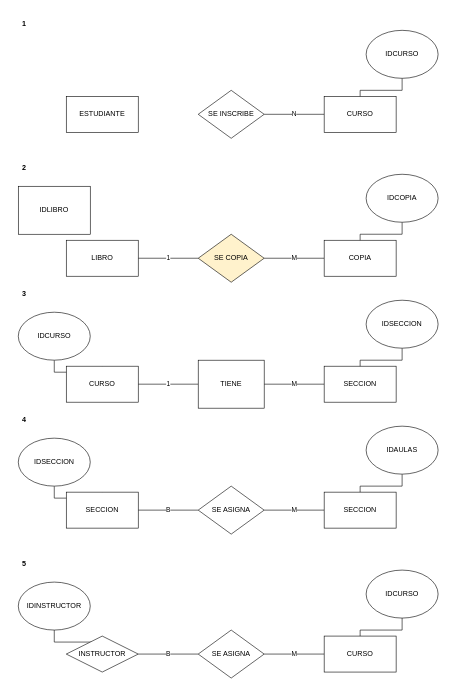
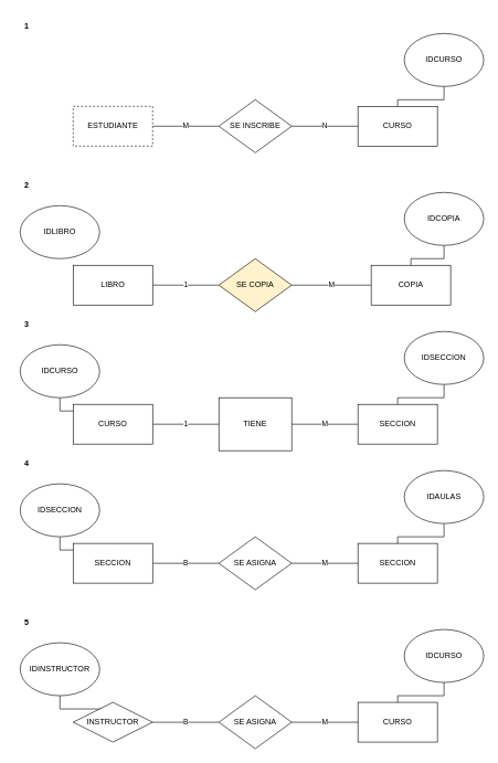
- <mxCell id="3" value="ESTUDIANTE" style="rounded=0;whiteSpace=wrap;html=1;" vertex="1" parent="1"><mxGeometry x="110" y="160" width="120" height="60" as="geometry" /></mxCell>
+ <mxCell id="3" value="ESTUDIANTE" style="rounded=0;whiteSpace=wrap;html=1;dashed=1;" vertex="1" parent="1"><mxGeometry x="110" y="160" width="120" height="60" as="geometry" /></mxCell>
+ <mxCell id="2" value="M" style="edgeStyle=orthogonalEdgeStyle;rounded=0;orthogonalLoop=1;jettySize=auto;html=1;entryX=0;entryY=0.5;entryDx=0;entryDy=0;endArrow=none;endFill=0;" edge="1" parent="1" source="3" target="5"><mxGeometry relative="1" as="geometry" /></mxCell>
- <mxCell id="10" value="IDLIBRO" style="whiteSpace=wrap;html=1;rounded=0;" vertex="1" parent="1"><mxGeometry x="30" y="310" width="120" height="80" as="geometry" /></mxCell>
+ <mxCell id="10" value="IDLIBRO" style="ellipse;whiteSpace=wrap;html=1;" vertex="1" parent="1"><mxGeometry x="30" y="310" width="120" height="80" as="geometry" /></mxCell>
- <mxCell id="15" value="COPIA" style="rounded=0;whiteSpace=wrap;html=1;" vertex="1" parent="1"><mxGeometry x="540" y="400" width="120" height="60" as="geometry" /></mxCell>
+ <mxCell id="15" value="COPIA" style="rounded=0;whiteSpace=wrap;html=1;" vertex="1" parent="1"><mxGeometry x="560" y="400" width="120" height="60" as="geometry" /></mxCell>
